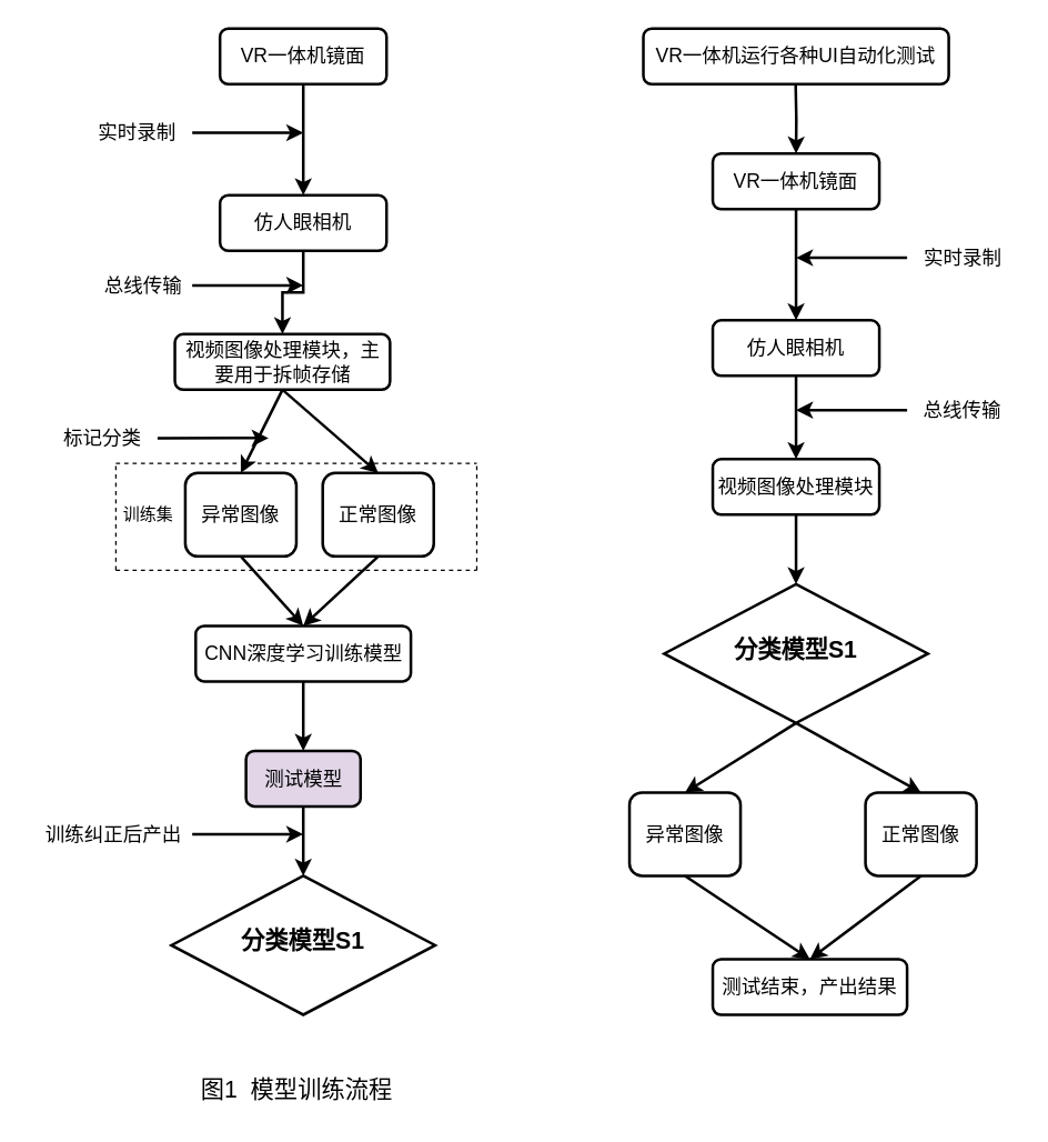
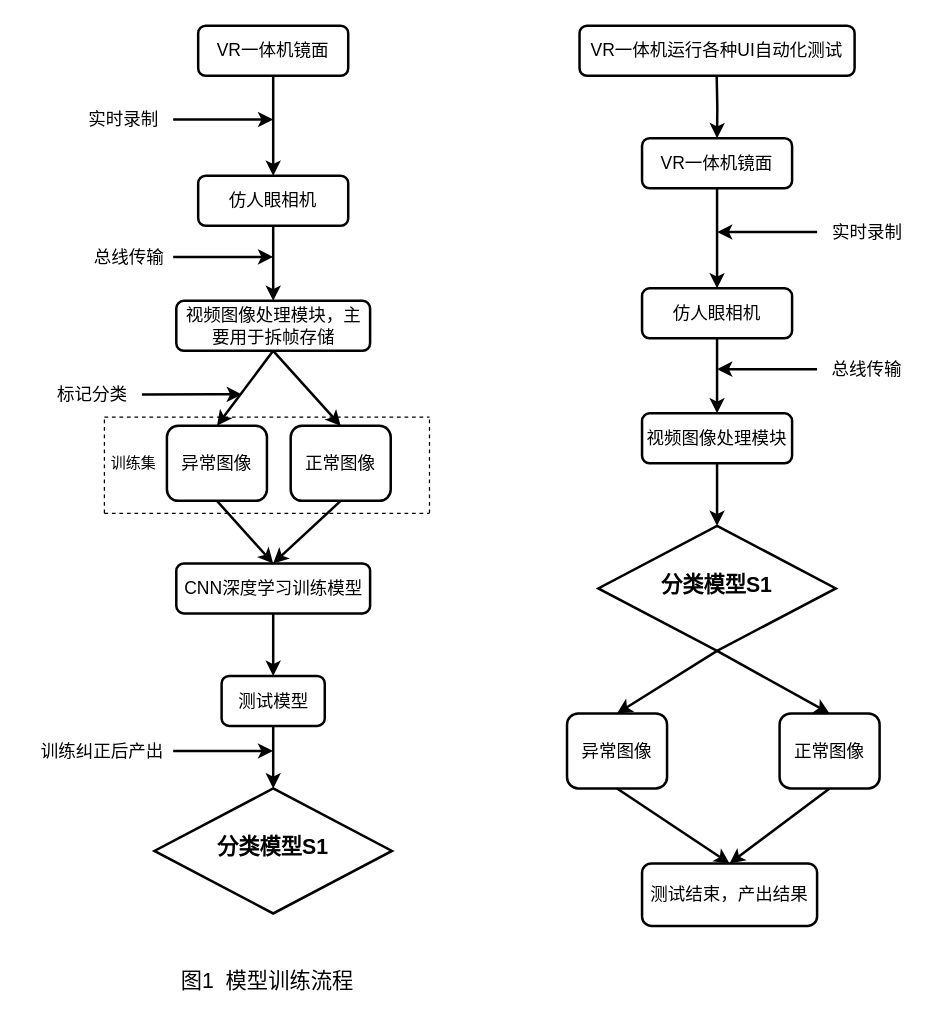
- <mxCell id="19" value="视频图像处理模块，主要用于拆帧存储" style="rounded=1;whiteSpace=wrap;html=1;fontSize=14;glass=0;strokeWidth=2;shadow=0;" parent="1" vertex="1"><mxGeometry x="125.5" y="240" width="155" height="40" as="geometry" /></mxCell>
+ <mxCell id="19" value="视频图像处理模块，主要用于拆帧存储" style="rounded=1;whiteSpace=wrap;html=1;fontSize=14;glass=0;strokeWidth=2;shadow=0;" parent="1" vertex="1"><mxGeometry x="140.5" y="240" width="155" height="40" as="geometry" /></mxCell>
- <mxCell id="40" value="测试模型" style="rounded=1;whiteSpace=wrap;html=1;fontSize=14;glass=0;strokeWidth=2;shadow=0;fillColor=#e1d5e7;" vertex="1" parent="1"><mxGeometry x="176.75" y="540" width="82.5" height="40" as="geometry" /></mxCell>
+ <mxCell id="40" value="测试模型" style="rounded=1;whiteSpace=wrap;html=1;fontSize=14;glass=0;strokeWidth=2;shadow=0;" vertex="1" parent="1"><mxGeometry x="176.75" y="540" width="82.5" height="40" as="geometry" /></mxCell>
- <mxCell id="46" value="测试结束，产出结果" style="rounded=1;whiteSpace=wrap;html=1;fontSize=14;glass=0;strokeWidth=2;shadow=0;" vertex="1" parent="1"><mxGeometry x="513" y="690" width="140" height="40" as="geometry" /></mxCell>
+ <mxCell id="46" value="测试结束，产出结果" style="rounded=1;whiteSpace=wrap;html=1;fontSize=14;glass=0;strokeWidth=2;shadow=0;" vertex="1" parent="1"><mxGeometry x="513" y="690" width="140" height="50" as="geometry" /></mxCell>
